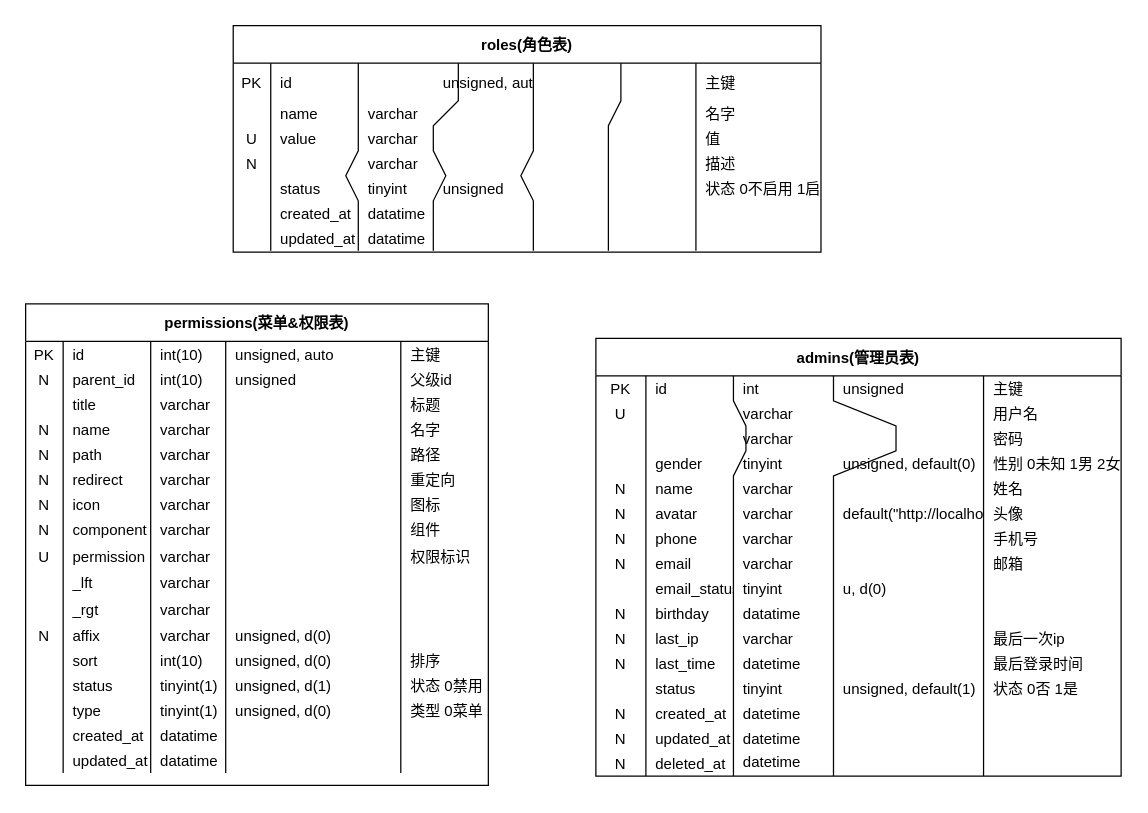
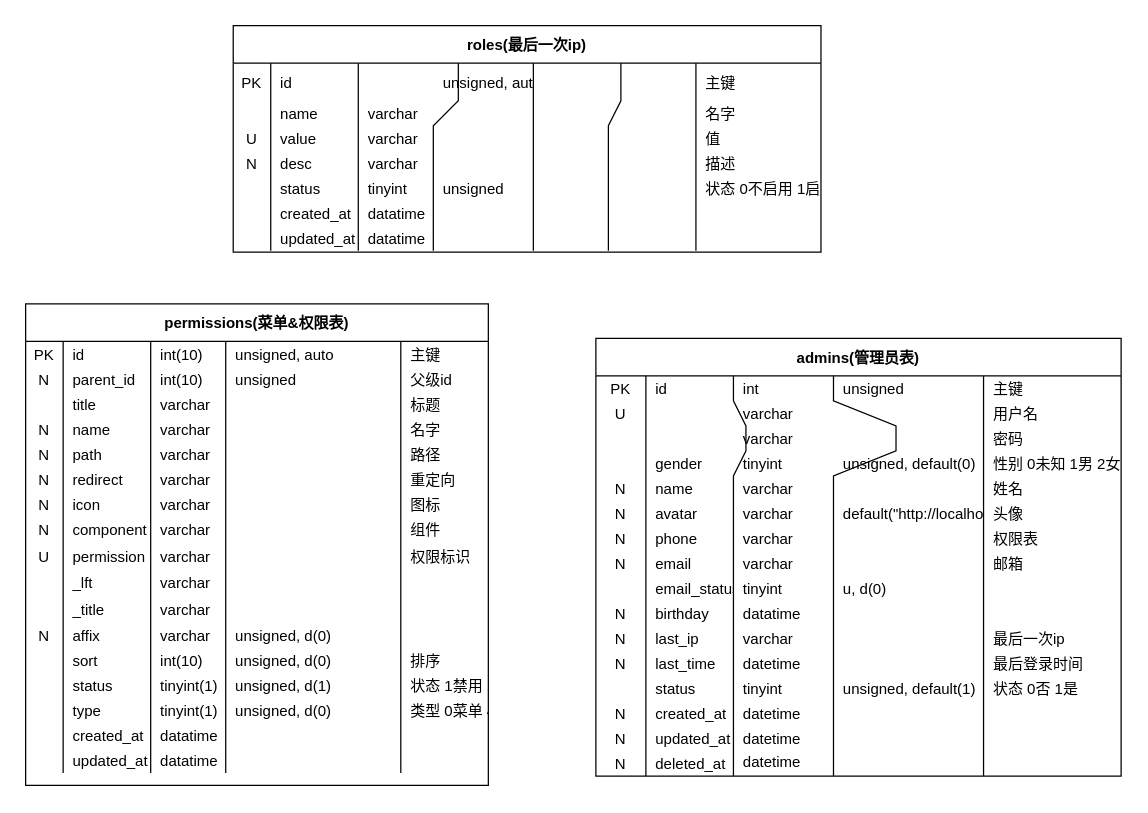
- <mxCell id="197" value="roles(角色表)" style="shape=table;startSize=30;container=1;collapsible=1;childLayout=tableLayout;fixedRows=1;rowLines=0;fontStyle=1;align=center;resizeLast=1;fontSize=12;shadow=0;" vertex="1" parent="1"><mxGeometry x="186" y="20" width="470" height="181" as="geometry"><mxRectangle x="230" y="360" width="60" height="30" as="alternateBounds" /></mxGeometry></mxCell>
+ <mxCell id="197" value="roles(最后一次ip)" style="shape=table;startSize=30;container=1;collapsible=1;childLayout=tableLayout;fixedRows=1;rowLines=0;fontStyle=1;align=center;resizeLast=1;fontSize=12;shadow=0;" vertex="1" parent="1"><mxGeometry x="186" y="20" width="470" height="181" as="geometry"><mxRectangle x="230" y="360" width="60" height="30" as="alternateBounds" /></mxGeometry></mxCell>
+ <mxCell id="223" value="desc" style="shape=partialRectangle;connectable=0;fillColor=none;top=0;left=0;bottom=0;right=0;align=left;spacingLeft=6;overflow=hidden;shadow=0;" vertex="1" parent="221"><mxGeometry x="30" width="70" height="20" as="geometry"><mxRectangle width="70" height="20" as="alternateBounds" /></mxGeometry></mxCell>
- <mxCell id="144" value="手机号" style="shape=partialRectangle;connectable=0;fillColor=none;top=0;left=0;bottom=0;right=0;align=left;spacingLeft=6;overflow=hidden;shadow=0;" vertex="1" parent="139"><mxGeometry x="310" width="110" height="20" as="geometry"><mxRectangle width="110" height="20" as="alternateBounds" /></mxGeometry></mxCell>
+ <mxCell id="144" value="权限表" style="shape=partialRectangle;connectable=0;fillColor=none;top=0;left=0;bottom=0;right=0;align=left;spacingLeft=6;overflow=hidden;shadow=0;" vertex="1" parent="139"><mxGeometry x="310" width="110" height="20" as="geometry"><mxRectangle width="110" height="20" as="alternateBounds" /></mxGeometry></mxCell>
- <mxCell id="65" value="_rgt" style="shape=partialRectangle;connectable=0;fillColor=none;top=0;left=0;bottom=0;right=0;align=left;spacingLeft=6;overflow=hidden;shadow=0;" vertex="1" parent="63"><mxGeometry x="30" width="70" height="21" as="geometry"><mxRectangle width="70" height="21" as="alternateBounds" /></mxGeometry></mxCell>
+ <mxCell id="65" value="_title" style="shape=partialRectangle;connectable=0;fillColor=none;top=0;left=0;bottom=0;right=0;align=left;spacingLeft=6;overflow=hidden;shadow=0;" vertex="1" parent="63"><mxGeometry x="30" width="70" height="21" as="geometry"><mxRectangle width="70" height="21" as="alternateBounds" /></mxGeometry></mxCell>
- <mxCell id="85" value="状态 0禁用 1启用" style="shape=partialRectangle;connectable=0;fillColor=none;top=0;left=0;bottom=0;right=0;align=left;spacingLeft=6;overflow=hidden;shadow=0;" vertex="1" parent="80"><mxGeometry x="300" width="70" height="20" as="geometry"><mxRectangle width="70" height="20" as="alternateBounds" /></mxGeometry></mxCell>
+ <mxCell id="85" value="状态 1禁用 1启用" style="shape=partialRectangle;connectable=0;fillColor=none;top=0;left=0;bottom=0;right=0;align=left;spacingLeft=6;overflow=hidden;shadow=0;" vertex="1" parent="80"><mxGeometry x="300" width="70" height="20" as="geometry"><mxRectangle width="70" height="20" as="alternateBounds" /></mxGeometry></mxCell>
- <mxCell id="91" value="类型 0菜单 1按钮" style="shape=partialRectangle;connectable=0;fillColor=none;top=0;left=0;bottom=0;right=0;align=left;spacingLeft=6;overflow=hidden;shadow=0;" vertex="1" parent="86"><mxGeometry x="300" width="70" height="20" as="geometry"><mxRectangle width="70" height="20" as="alternateBounds" /></mxGeometry></mxCell>
+ <mxCell id="91" value="类型 0菜单 4按钮" style="shape=partialRectangle;connectable=0;fillColor=none;top=0;left=0;bottom=0;right=0;align=left;spacingLeft=6;overflow=hidden;shadow=0;" vertex="1" parent="86"><mxGeometry x="300" width="70" height="20" as="geometry"><mxRectangle width="70" height="20" as="alternateBounds" /></mxGeometry></mxCell>
